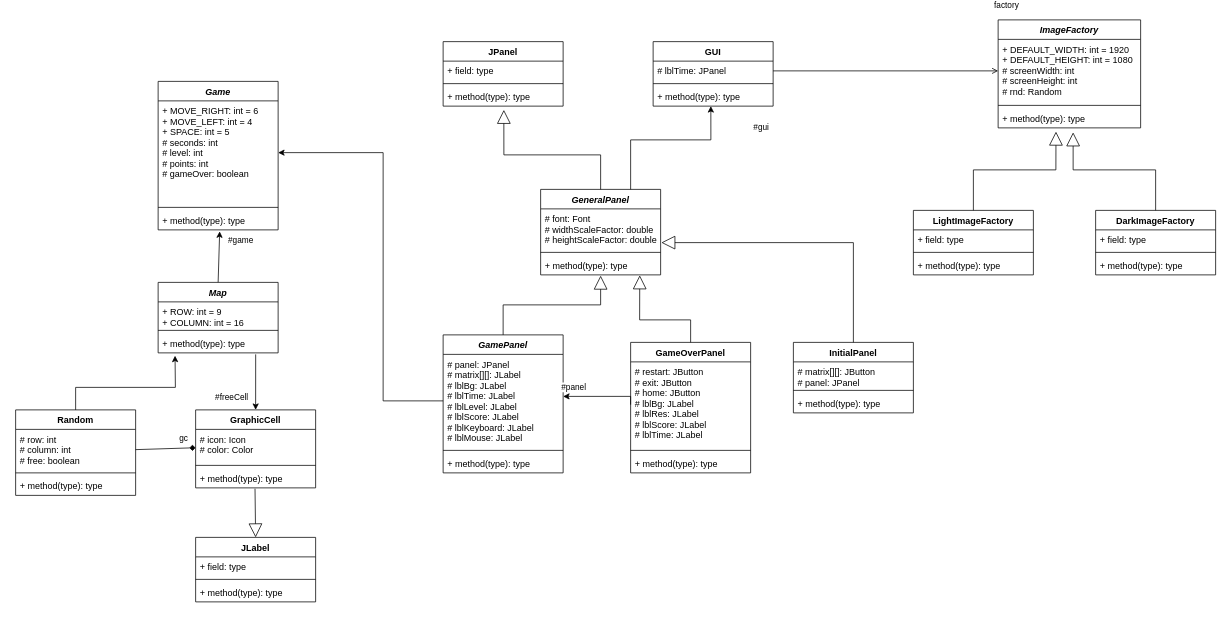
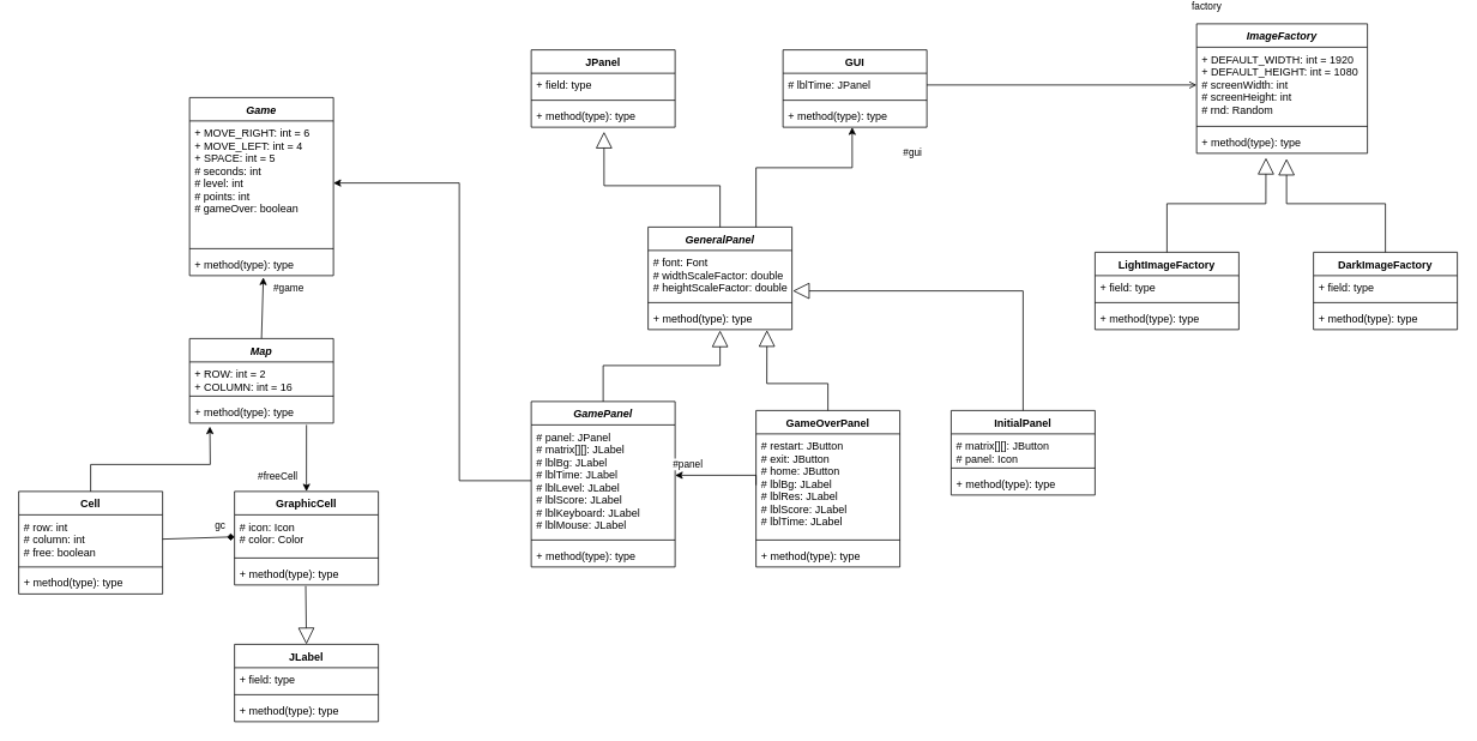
- <mxCell id="43" value="+ ROW: int = 9&#10;+ COLUMN: int = 16" style="text;strokeColor=none;fillColor=none;align=left;verticalAlign=top;spacingLeft=4;spacingRight=4;overflow=hidden;rotatable=0;points=[[0,0.5],[1,0.5]];portConstraint=eastwest;" parent="42" vertex="1"><mxGeometry y="26" width="160" height="34" as="geometry" /></mxCell>
+ <mxCell id="43" value="+ ROW: int = 2&#10;+ COLUMN: int = 16" style="text;strokeColor=none;fillColor=none;align=left;verticalAlign=top;spacingLeft=4;spacingRight=4;overflow=hidden;rotatable=0;points=[[0,0.5],[1,0.5]];portConstraint=eastwest;" parent="42" vertex="1"><mxGeometry y="26" width="160" height="34" as="geometry" /></mxCell>
- <mxCell id="15" value="# matrix[][]: JButton&#10;# panel: JPanel" style="text;strokeColor=none;fillColor=none;align=left;verticalAlign=top;spacingLeft=4;spacingRight=4;overflow=hidden;rotatable=0;points=[[0,0.5],[1,0.5]];portConstraint=eastwest;" parent="14" vertex="1"><mxGeometry y="26" width="160" height="34" as="geometry" /></mxCell>
+ <mxCell id="15" value="# matrix[][]: JButton&#10;# panel: Icon" style="text;strokeColor=none;fillColor=none;align=left;verticalAlign=top;spacingLeft=4;spacingRight=4;overflow=hidden;rotatable=0;points=[[0,0.5],[1,0.5]];portConstraint=eastwest;" parent="14" vertex="1"><mxGeometry y="26" width="160" height="34" as="geometry" /></mxCell>
- <mxCell id="52" value="Random" style="swimlane;fontStyle=1;align=center;verticalAlign=top;childLayout=stackLayout;horizontal=1;startSize=26;horizontalStack=0;resizeParent=1;resizeParentMax=0;resizeLast=0;collapsible=1;marginBottom=0;" parent="1" vertex="1"><mxGeometry x="20" y="540" width="160" height="114" as="geometry" /></mxCell>
+ <mxCell id="52" value="Cell" style="swimlane;fontStyle=1;align=center;verticalAlign=top;childLayout=stackLayout;horizontal=1;startSize=26;horizontalStack=0;resizeParent=1;resizeParentMax=0;resizeLast=0;collapsible=1;marginBottom=0;" parent="1" vertex="1"><mxGeometry x="20" y="540" width="160" height="114" as="geometry" /></mxCell>
